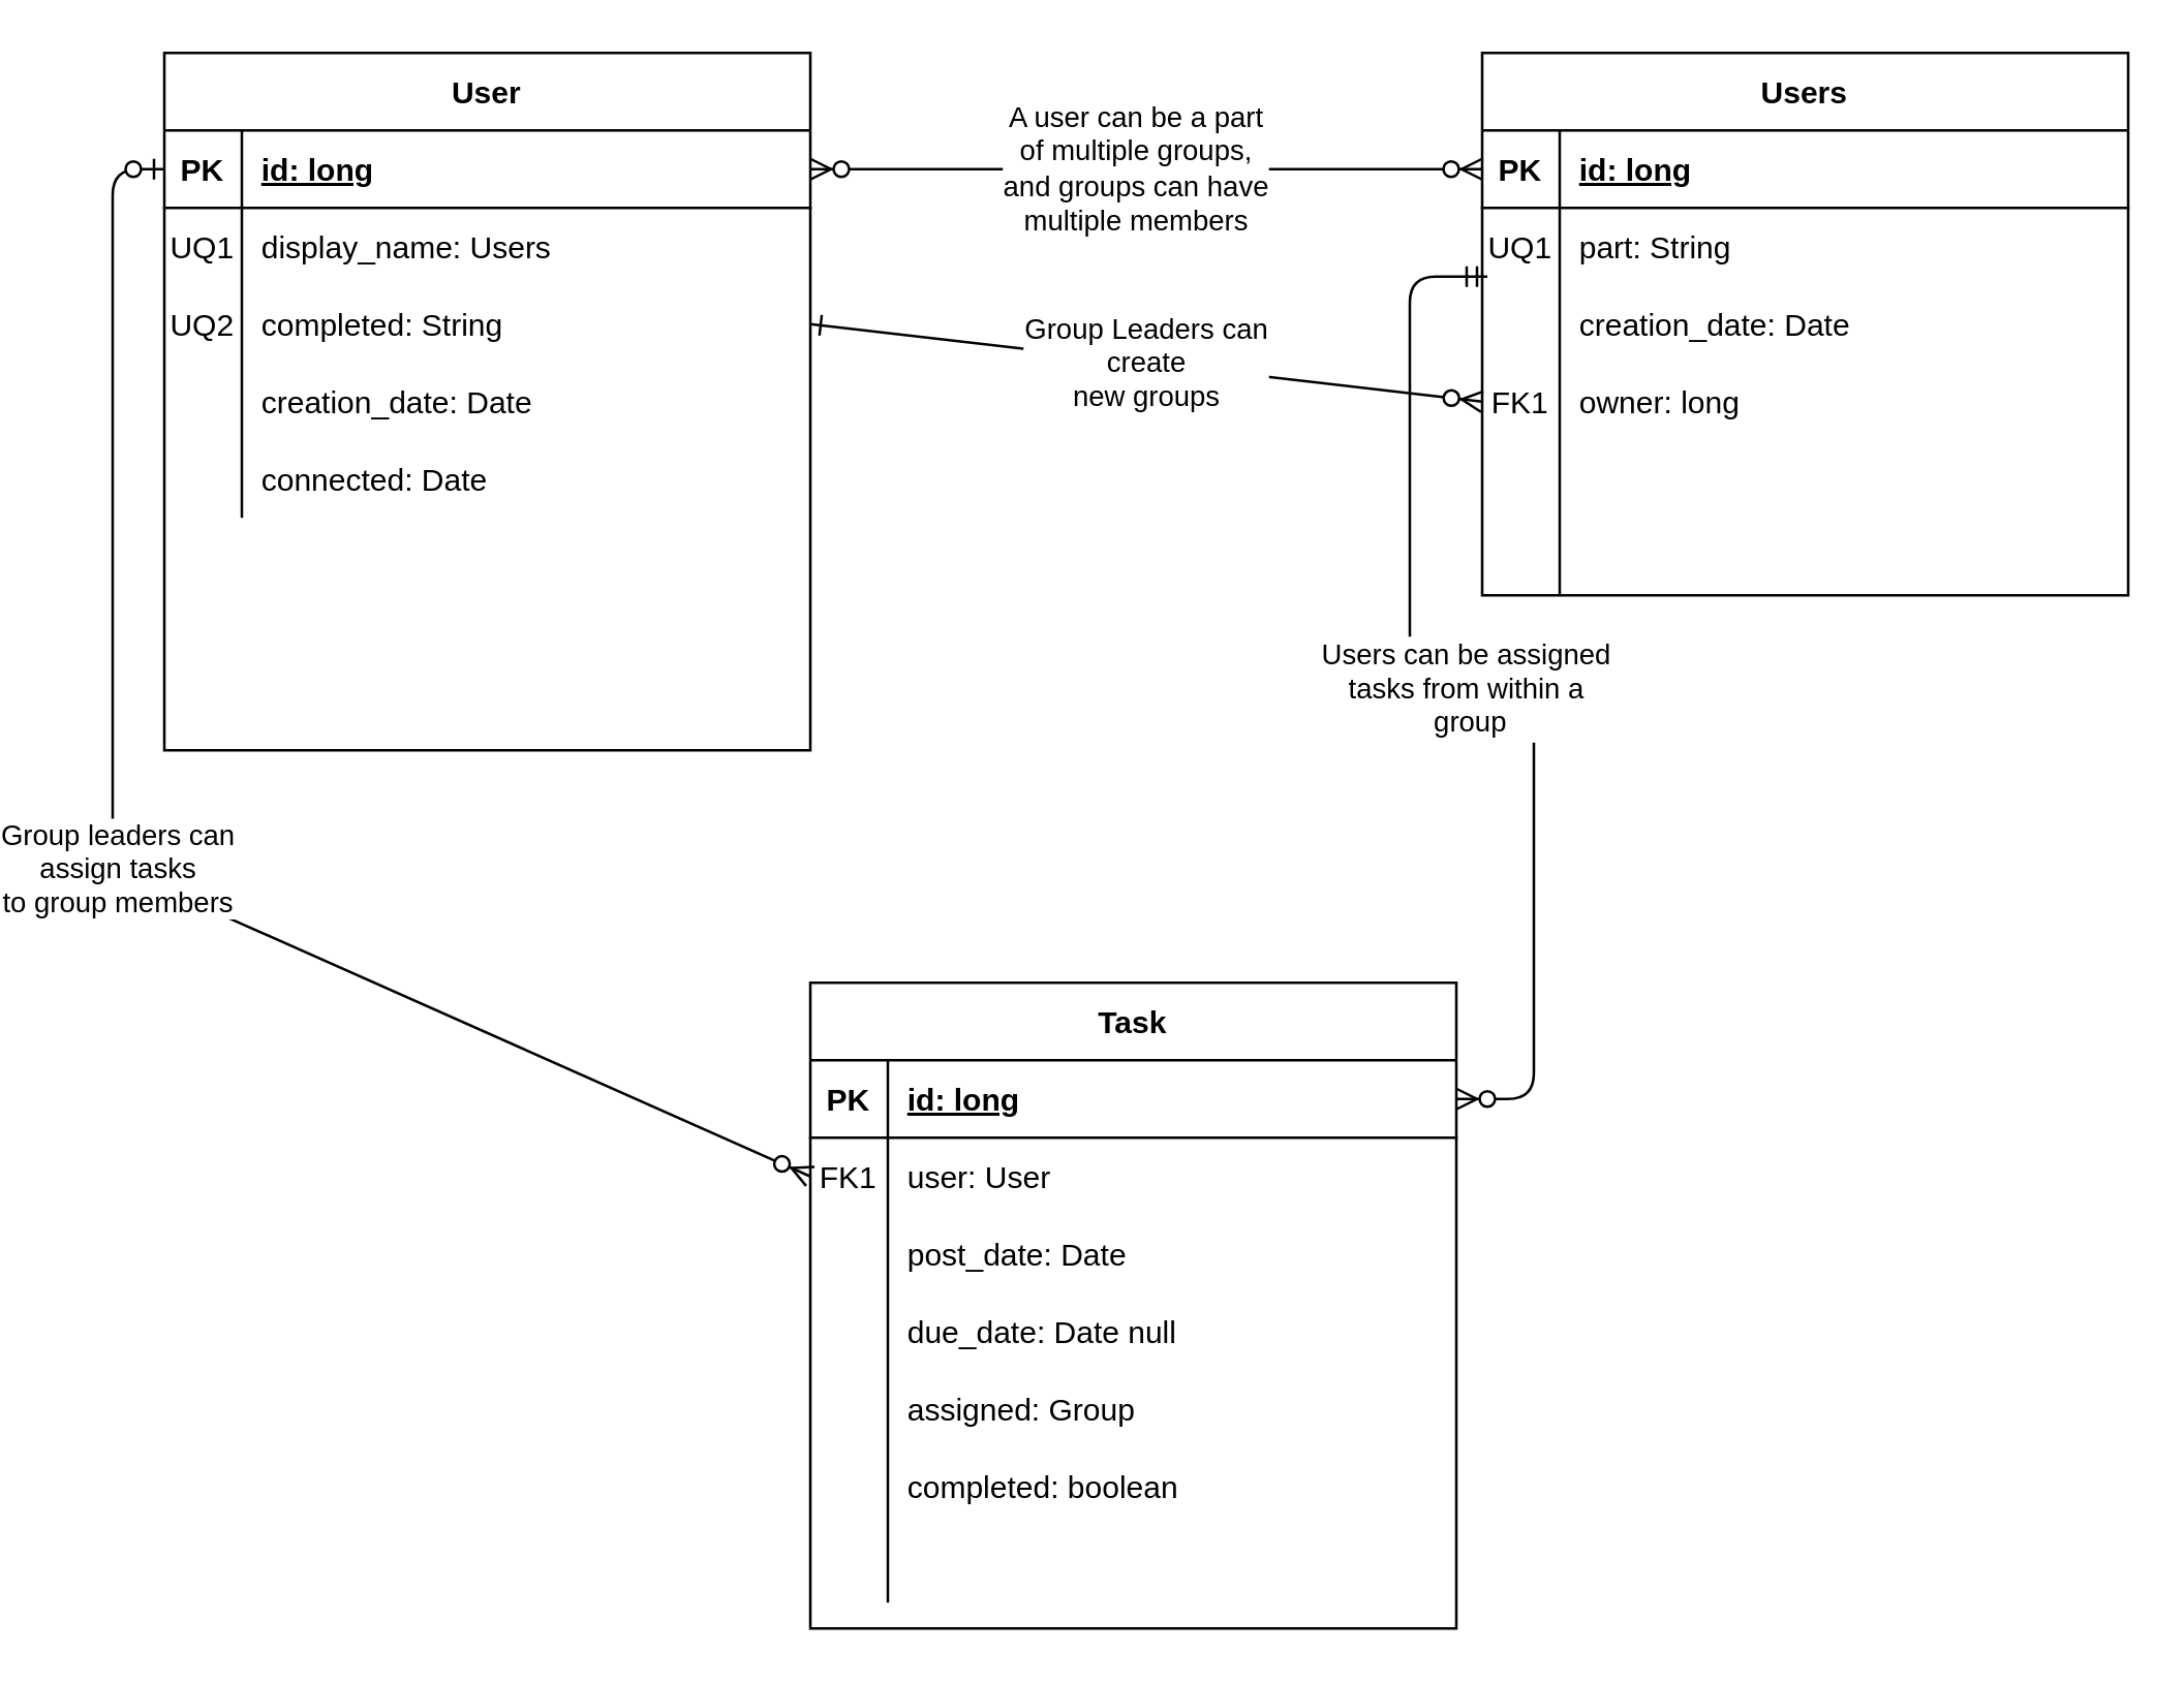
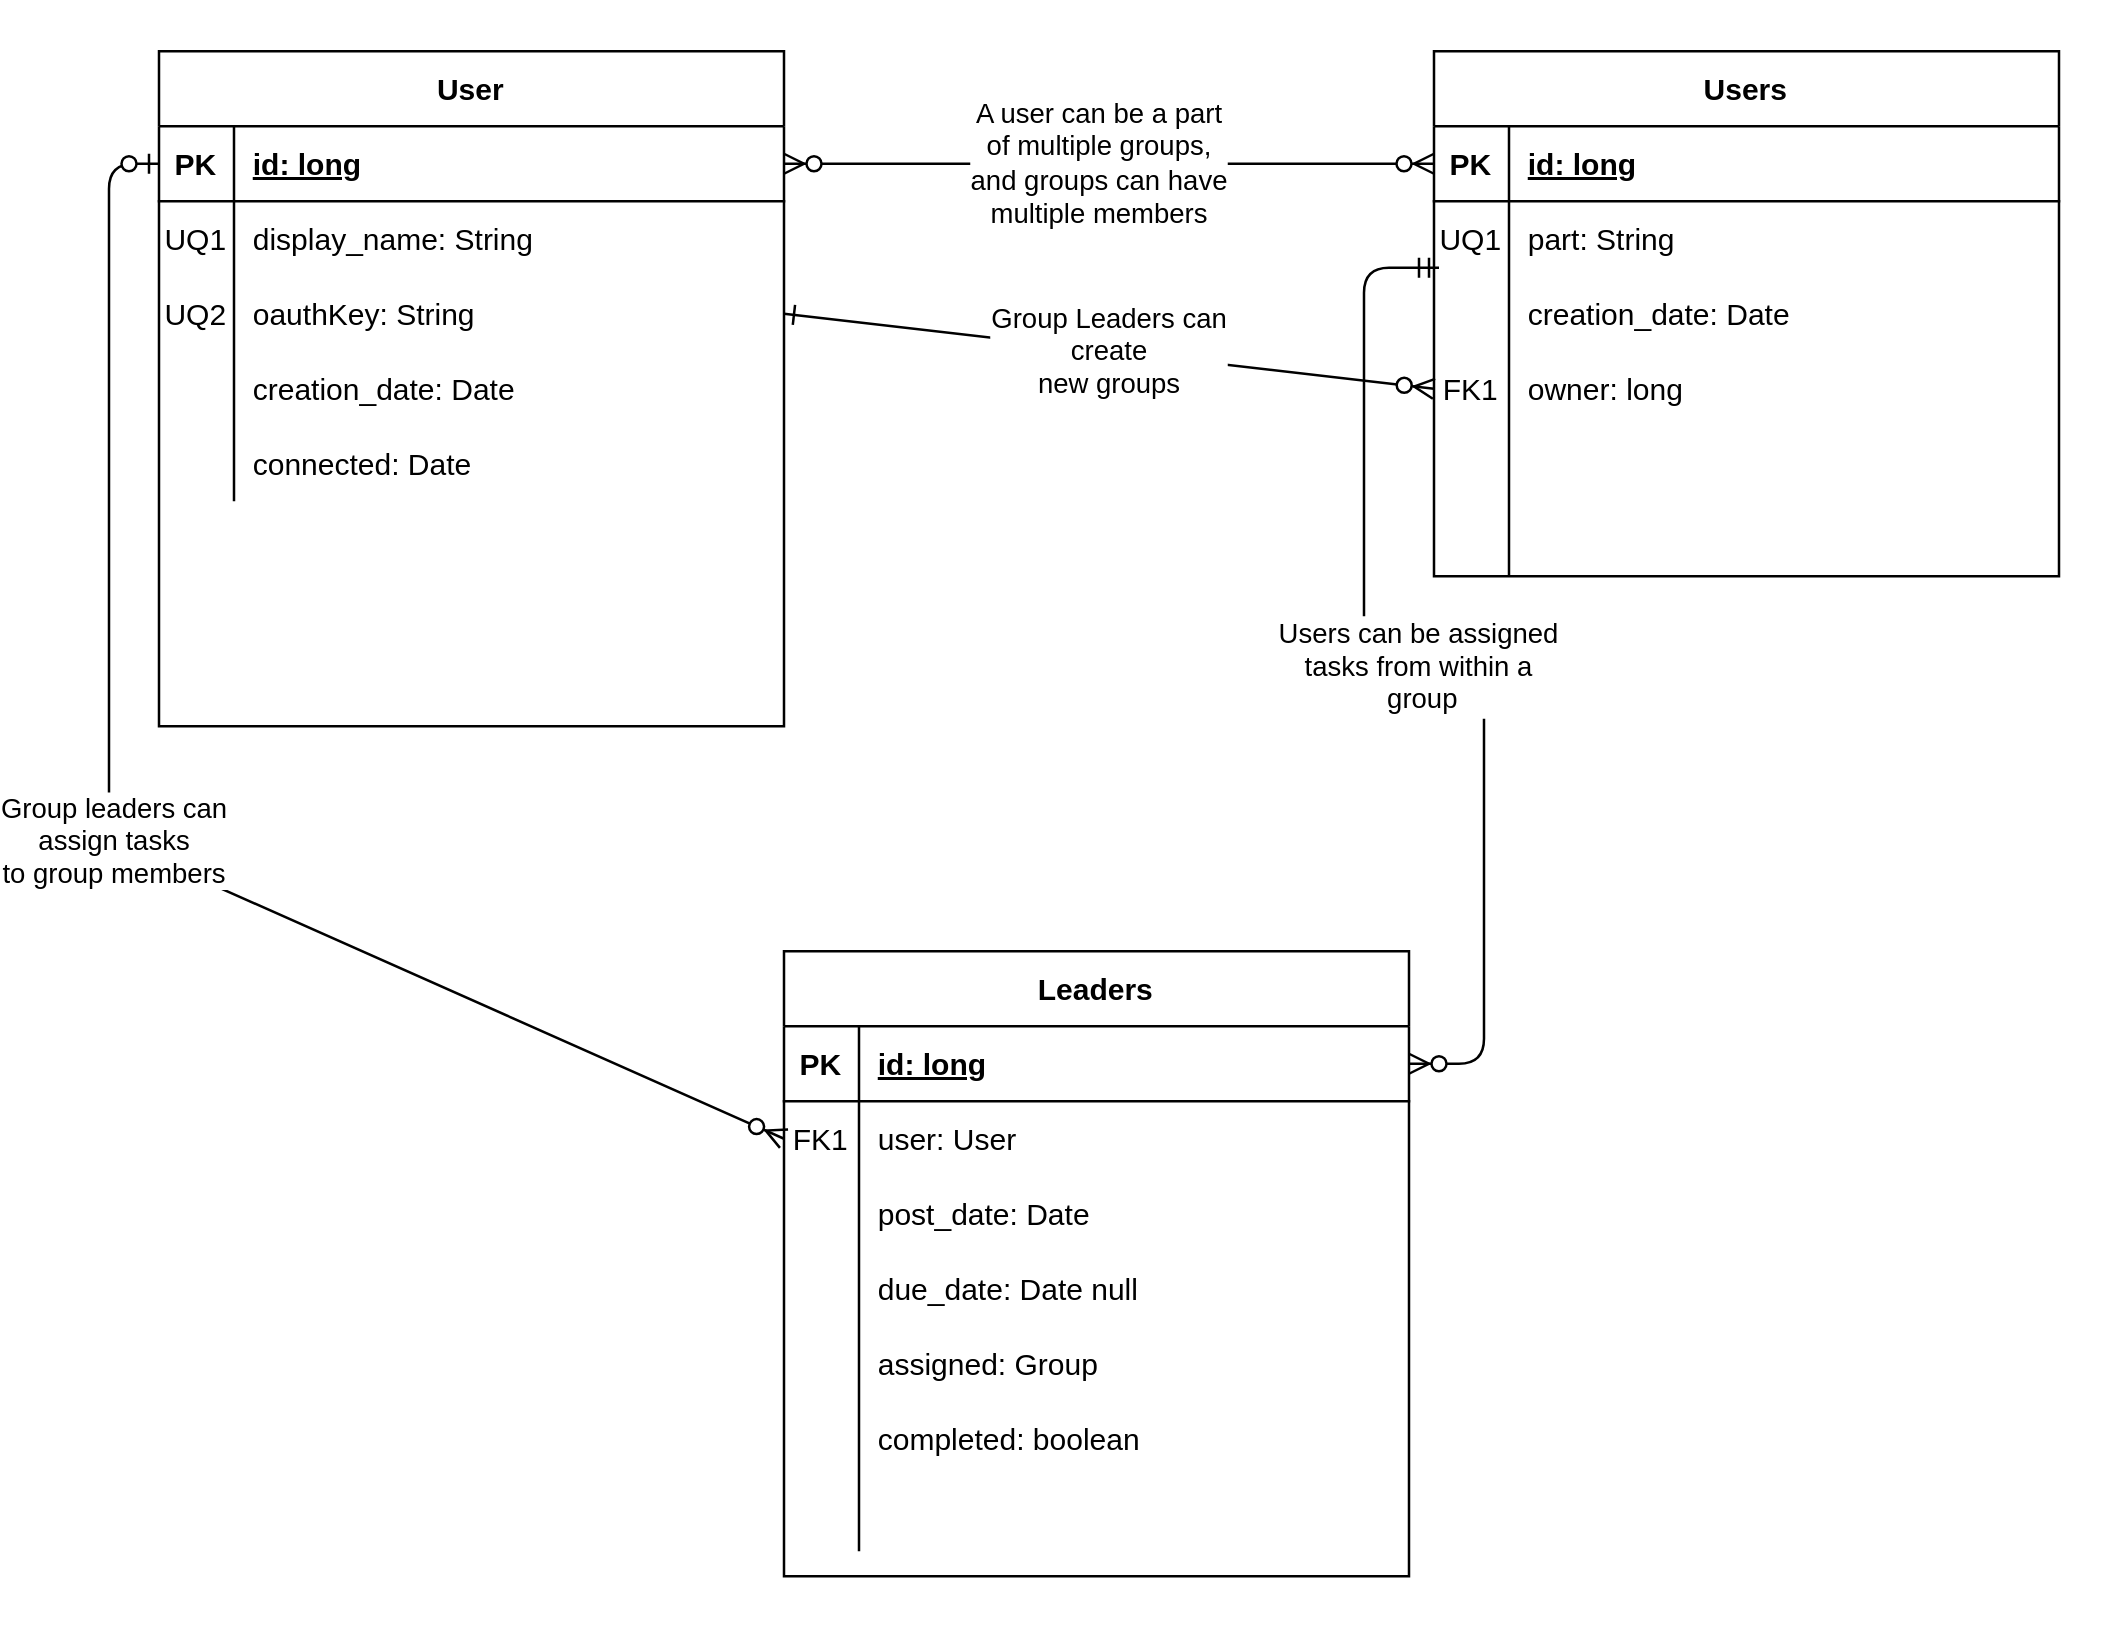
- <mxCell id="52" value="display_name: Users" style="shape=partialRectangle;overflow=hidden;connectable=0;fillColor=none;top=0;left=0;bottom=0;right=0;align=left;spacingLeft=6;" parent="50" vertex="1"><mxGeometry x="30" width="220" height="30" as="geometry" /></mxCell>
+ <mxCell id="52" value="display_name: String" style="shape=partialRectangle;overflow=hidden;connectable=0;fillColor=none;top=0;left=0;bottom=0;right=0;align=left;spacingLeft=6;" parent="50" vertex="1"><mxGeometry x="30" width="220" height="30" as="geometry" /></mxCell>
- <mxCell id="55" value="completed: String" style="shape=partialRectangle;overflow=hidden;connectable=0;fillColor=none;top=0;left=0;bottom=0;right=0;align=left;spacingLeft=6;" parent="53" vertex="1"><mxGeometry x="30" width="220" height="30" as="geometry" /></mxCell>
+ <mxCell id="55" value="oauthKey: String" style="shape=partialRectangle;overflow=hidden;connectable=0;fillColor=none;top=0;left=0;bottom=0;right=0;align=left;spacingLeft=6;" parent="53" vertex="1"><mxGeometry x="30" width="220" height="30" as="geometry" /></mxCell>
- <mxCell id="25" value="Task" style="shape=table;startSize=30;container=1;collapsible=1;childLayout=tableLayout;fixedRows=1;rowLines=0;fontStyle=1;align=center;resizeLast=1;" parent="1" vertex="1"><mxGeometry x="290" y="380" width="250" height="250" as="geometry" /></mxCell>
+ <mxCell id="25" value="Leaders" style="shape=table;startSize=30;container=1;collapsible=1;childLayout=tableLayout;fixedRows=1;rowLines=0;fontStyle=1;align=center;resizeLast=1;" parent="1" vertex="1"><mxGeometry x="290" y="380" width="250" height="250" as="geometry" /></mxCell>
